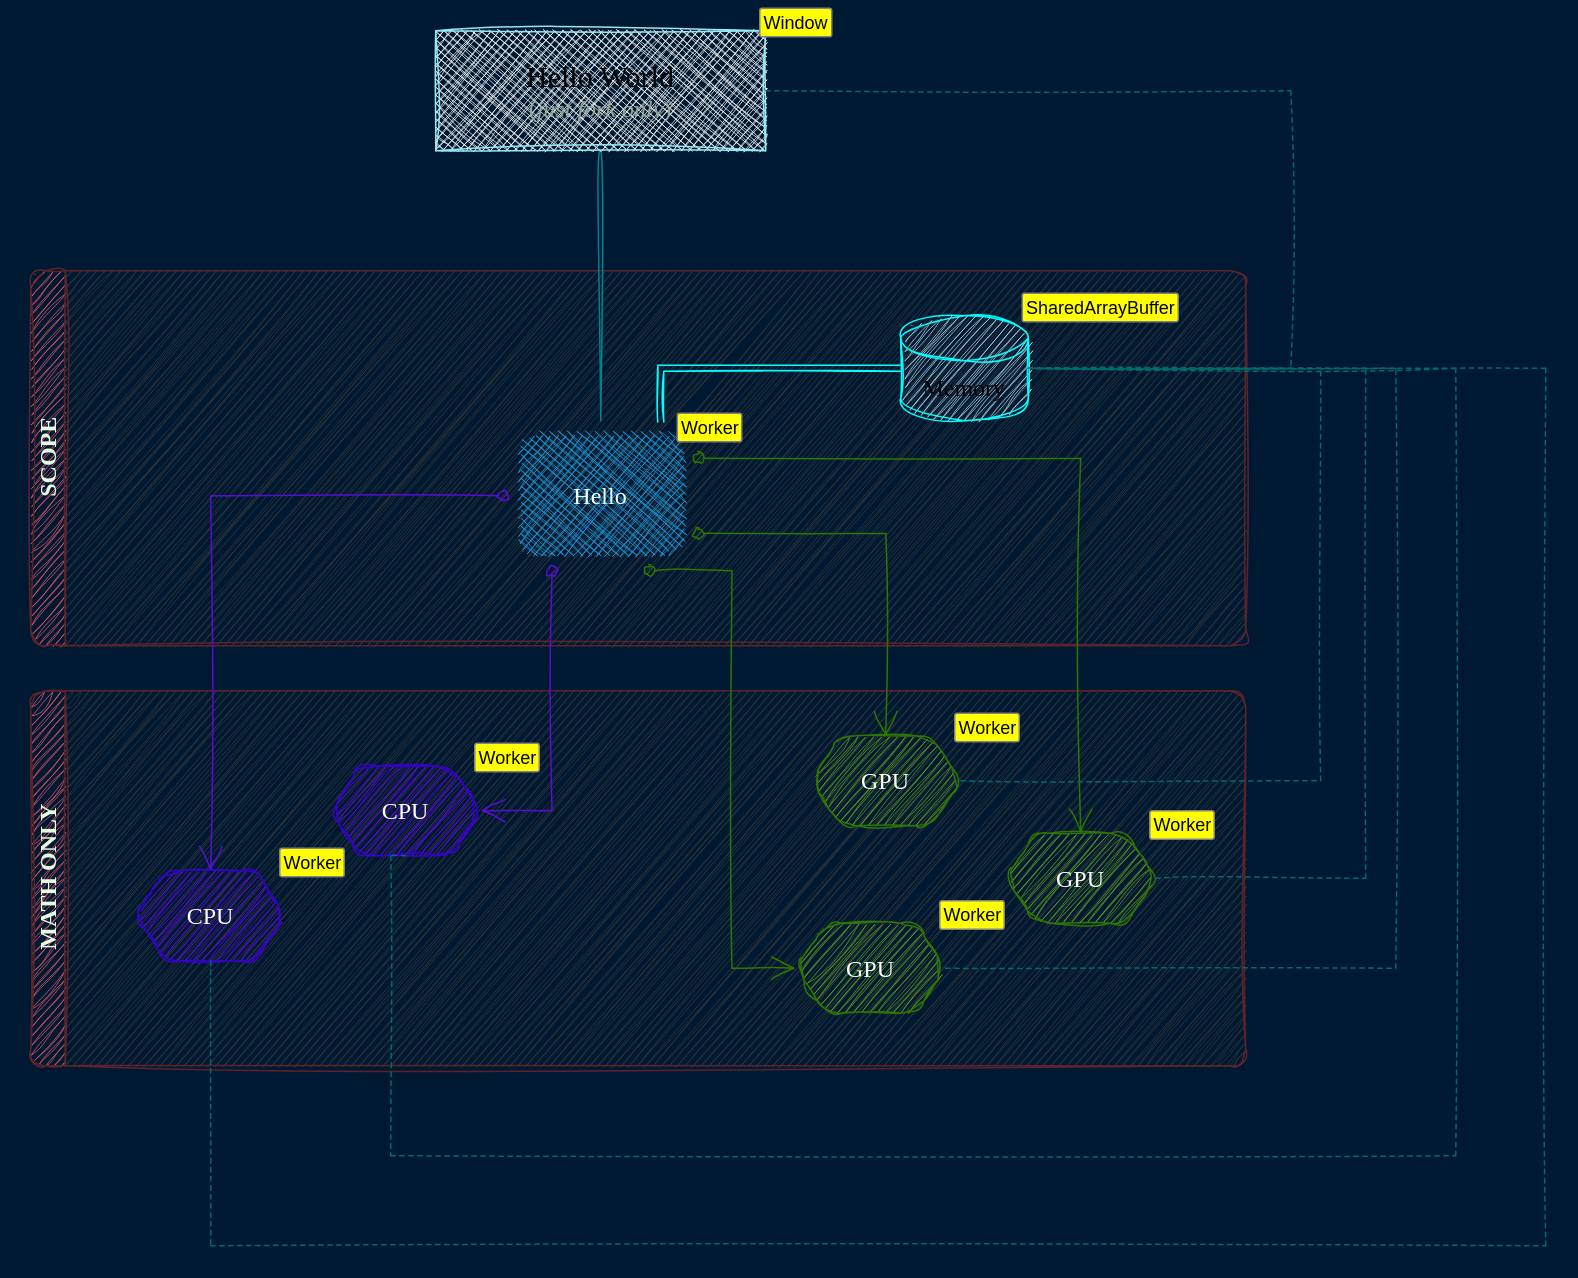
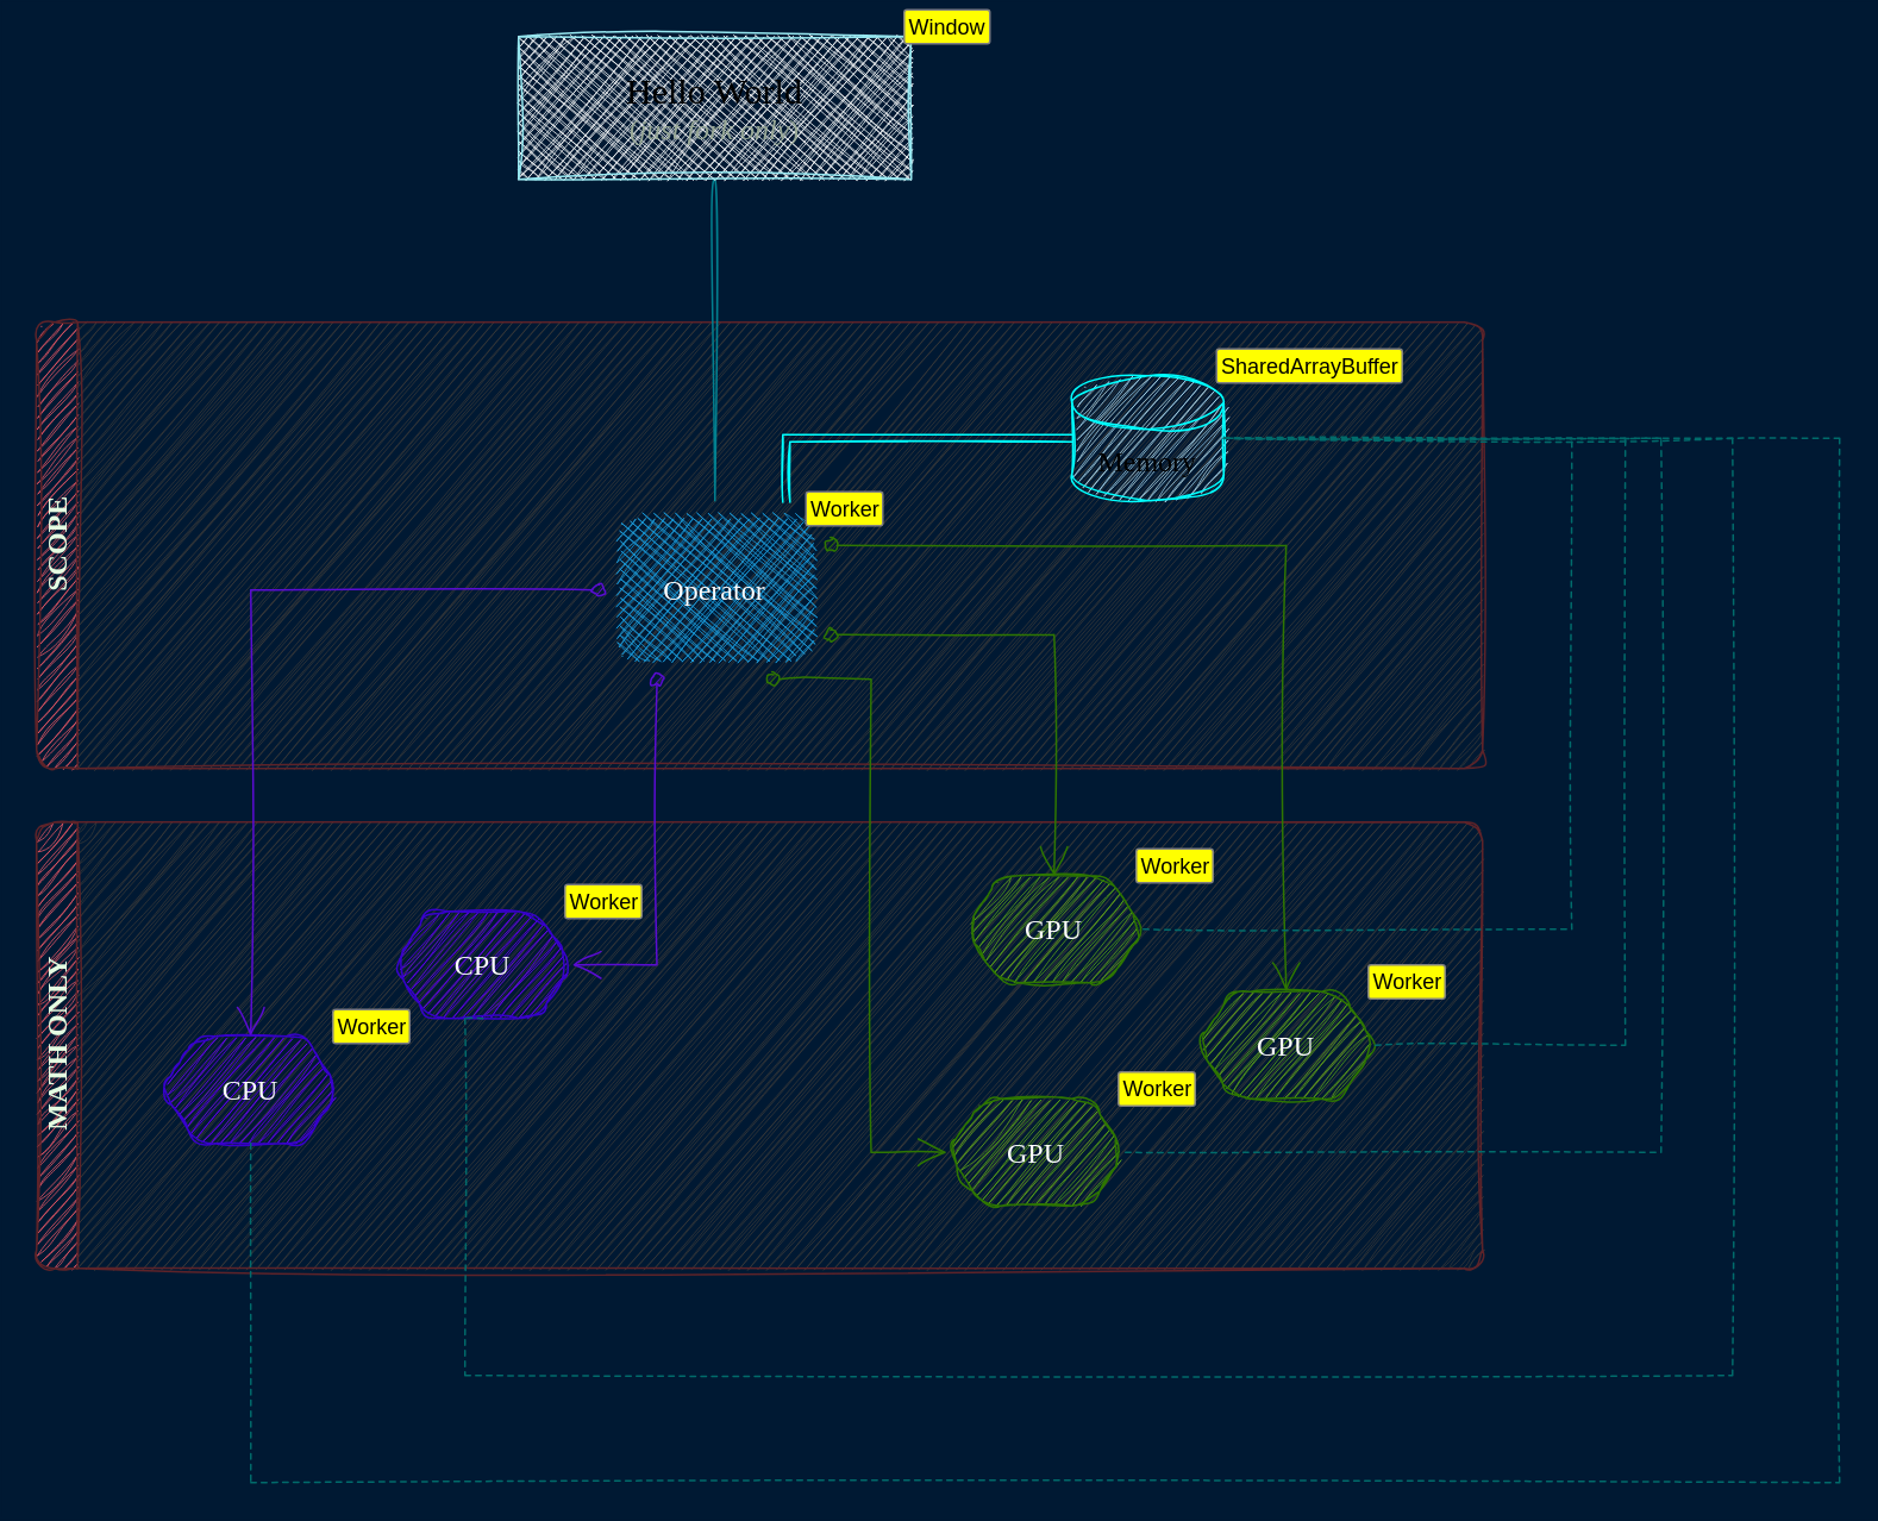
- <mxCell id="24" style="edgeStyle=orthogonalEdgeStyle;rounded=0;sketch=1;hachureGap=4;jiggle=1;disableMultiStroke=1;curveFitting=1;orthogonalLoop=1;jettySize=auto;html=1;exitX=1;exitY=0.5;exitDx=0;exitDy=0;entryX=1;entryY=0.5;entryDx=0;entryDy=0;entryPerimeter=0;dashed=1;strokeColor=#006B6B;align=center;verticalAlign=middle;fontFamily=Architects Daughter;fontSource=https%3A%2F%2Ffonts.googleapis.com%2Fcss%3Ffamily%3DArchitects%2BDaughter;fontSize=16;fontColor=#E4FDE1;labelBackgroundColor=none;startSize=14;endArrow=none;endFill=0;endSize=14;sourcePerimeterSpacing=8;targetPerimeterSpacing=8;fillColor=#F45B69;" edge="1" parent="1" source="13" target="4"><mxGeometry relative="1" as="geometry"><Array as="points"><mxPoint x="860" y="60" /><mxPoint x="860" y="245" /></Array></mxGeometry></mxCell>
- <mxCell id="3" value="Hello" style="shape=process;whiteSpace=wrap;html=1;backgroundOutline=1;rounded=1;sketch=1;hachureGap=4;jiggle=2;curveFitting=1;strokeColor=none;align=center;verticalAlign=middle;fontFamily=Architects Daughter;fontSource=https%3A%2F%2Ffonts.googleapis.com%2Fcss%3Ffamily%3DArchitects%2BDaughter;fontSize=16;fontColor=#ffffff;labelBackgroundColor=none;fillColor=#1ba1e2;enumerate=1;enumerateValue=Worker;strokeWidth=1;fillStyle=cross-hatch;perimeterSpacing=10;" vertex="1" parent="2"><mxGeometry x="325" y="110" width="110" height="80" as="geometry" /></mxCell>
+ <mxCell id="3" value="Operator" style="shape=process;whiteSpace=wrap;html=1;backgroundOutline=1;rounded=1;sketch=1;hachureGap=4;jiggle=2;curveFitting=1;strokeColor=none;align=center;verticalAlign=middle;fontFamily=Architects Daughter;fontSource=https%3A%2F%2Ffonts.googleapis.com%2Fcss%3Ffamily%3DArchitects%2BDaughter;fontSize=16;fontColor=#ffffff;labelBackgroundColor=none;fillColor=#1ba1e2;enumerate=1;enumerateValue=Worker;strokeWidth=1;fillStyle=cross-hatch;perimeterSpacing=10;" vertex="1" parent="2"><mxGeometry x="325" y="110" width="110" height="80" as="geometry" /></mxCell>
